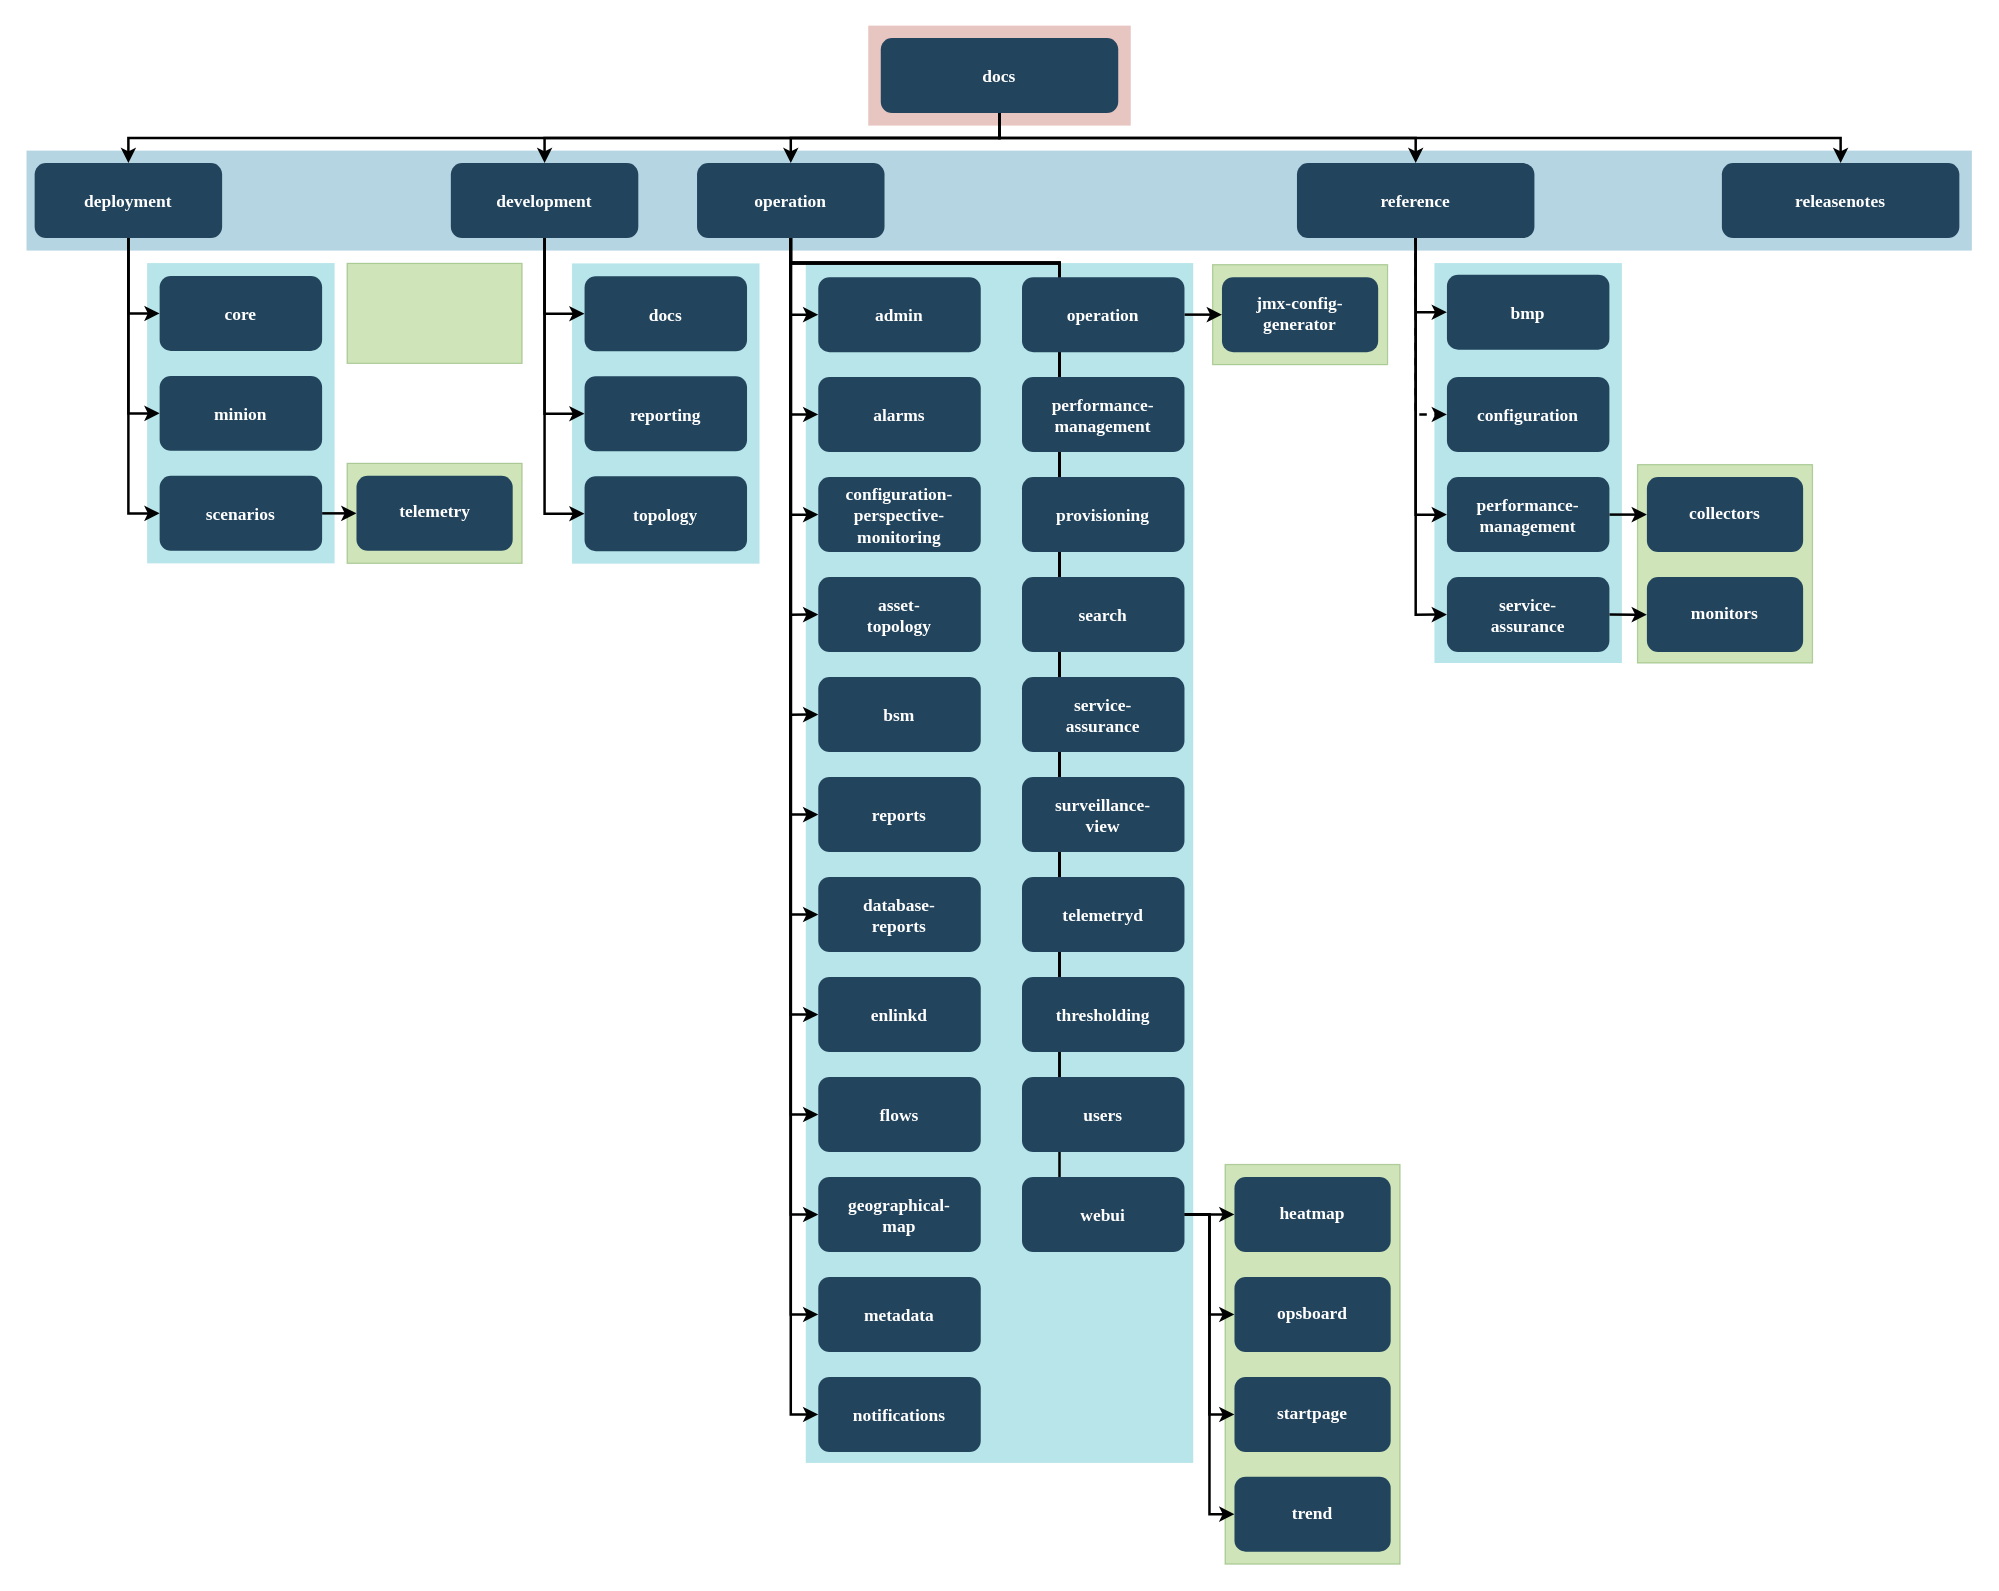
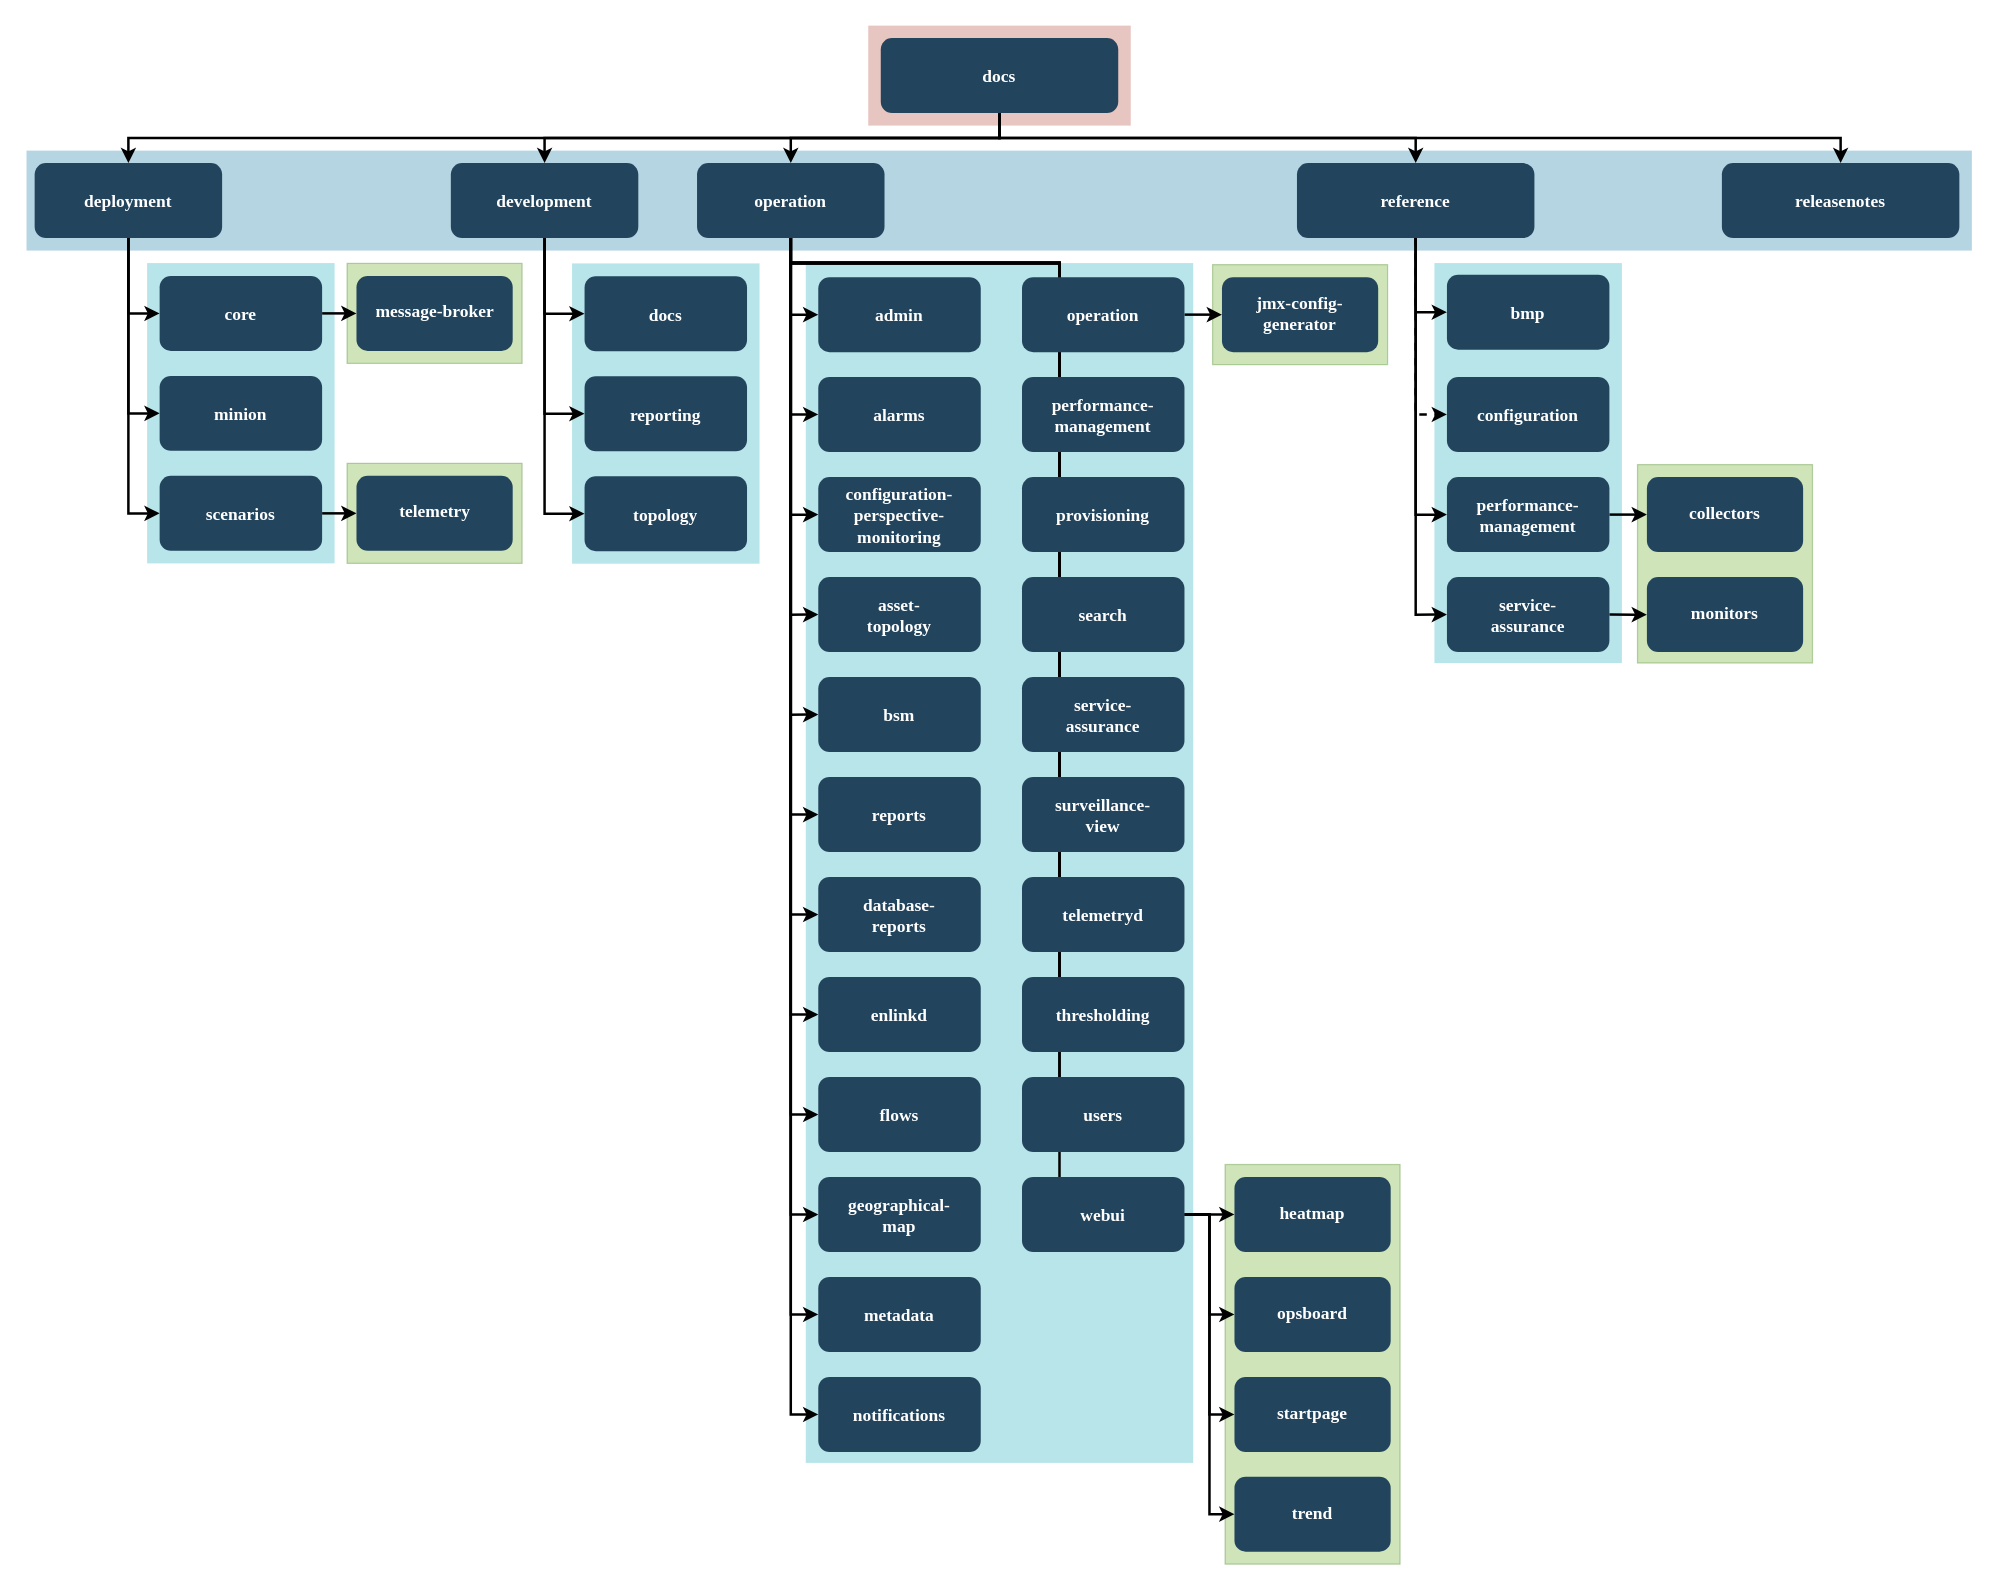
+ <mxCell id="55" style="edgeStyle=orthogonalEdgeStyle;rounded=0;orthogonalLoop=1;jettySize=auto;html=1;exitX=1;exitY=0.5;exitDx=0;exitDy=0;entryX=0;entryY=0.5;entryDx=0;entryDy=0;strokeWidth=2;" edge="1" parent="1" source="56" target="62"><mxGeometry relative="1" as="geometry" /></mxCell>
+ <mxCell id="62" value="message-broker" style="rounded=1;whiteSpace=wrap;html=1;fontSize=14;fontFamily=Tahoma;fillColor=#23445D;strokeColor=none;fontColor=#FFFFFF;gradientColor=none;fontStyle=1;" vertex="1" parent="1"><mxGeometry x="284.5" y="220.25" width="125" height="60" as="geometry" /></mxCell>
